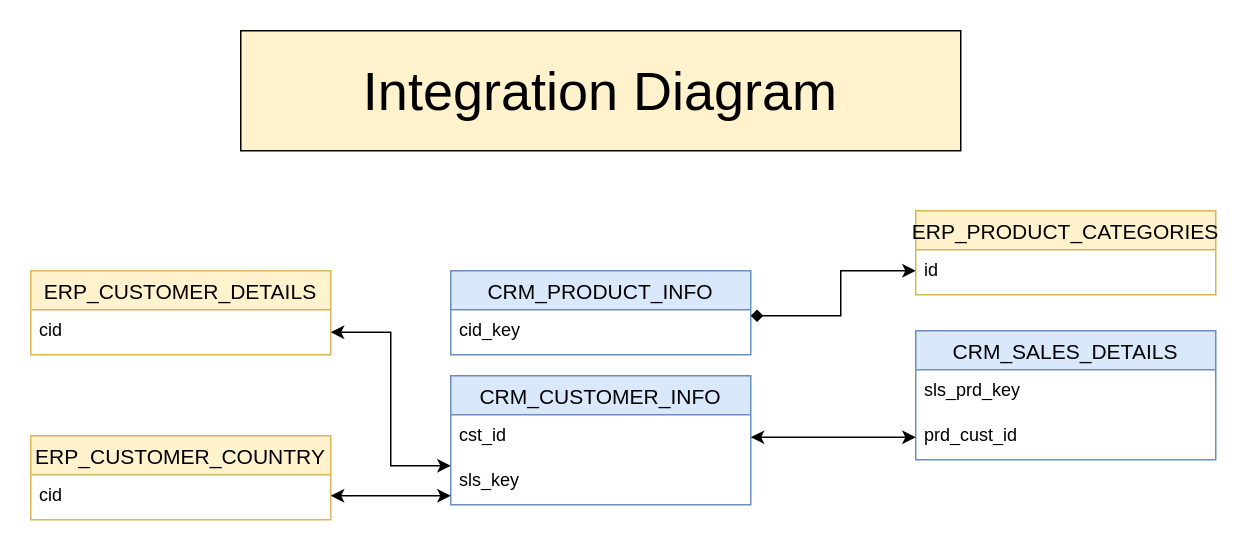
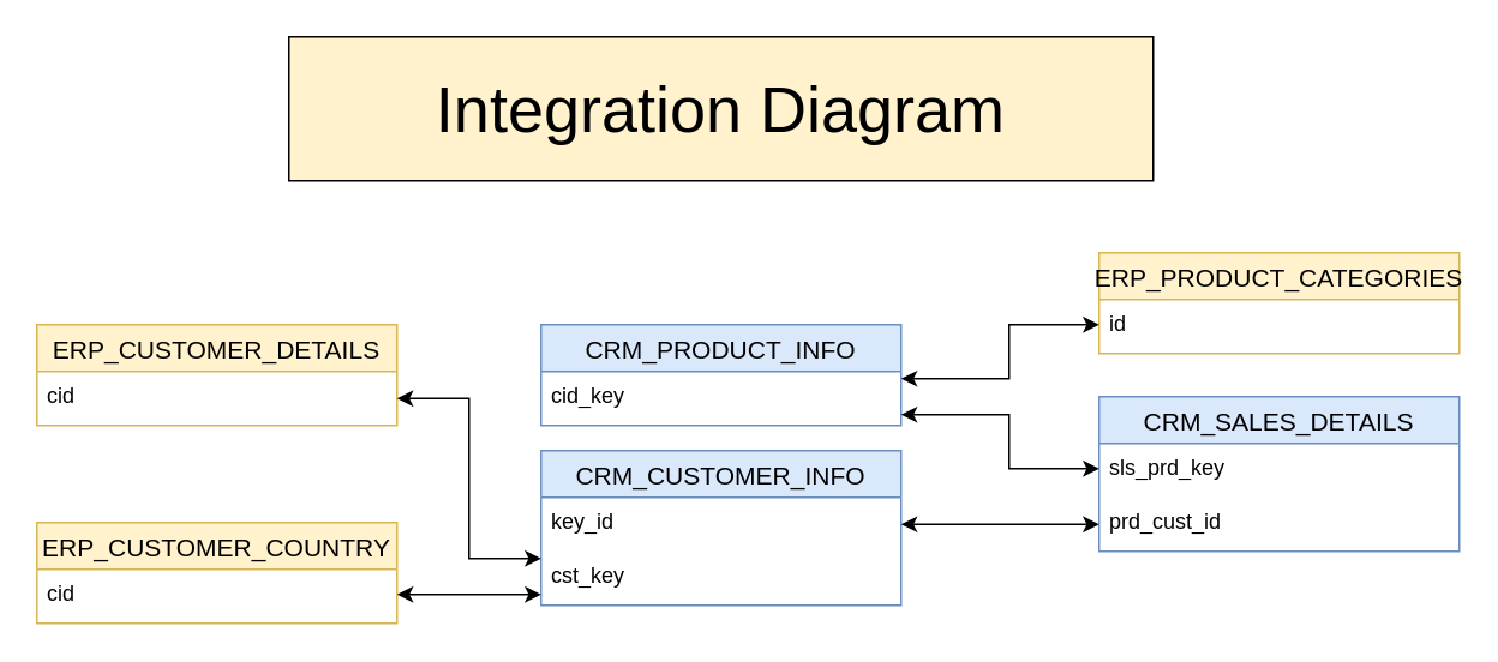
- <mxCell id="20" style="edgeStyle=orthogonalEdgeStyle;rounded=0;orthogonalLoop=1;jettySize=auto;html=1;startArrow=classic;startFill=1;endArrow=diamond;" edge="1" parent="1" source="11" target="6"><mxGeometry relative="1" as="geometry"><Array as="points"><mxPoint x="560" y="180" /><mxPoint x="560" y="210" /></Array></mxGeometry></mxCell>
+ <mxCell id="20" style="edgeStyle=orthogonalEdgeStyle;rounded=0;orthogonalLoop=1;jettySize=auto;html=1;startArrow=classic;startFill=1;" edge="1" parent="1" source="11" target="6"><mxGeometry relative="1" as="geometry"><Array as="points"><mxPoint x="560" y="180" /><mxPoint x="560" y="210" /></Array></mxGeometry></mxCell>
+ <mxCell id="17" style="edgeStyle=orthogonalEdgeStyle;rounded=0;orthogonalLoop=1;jettySize=auto;html=1;startArrow=classic;startFill=1;" edge="1" parent="1" source="6" target="8"><mxGeometry relative="1" as="geometry"><Array as="points"><mxPoint x="560" y="230" /><mxPoint x="560" y="260" /></Array></mxGeometry></mxCell>
- <mxCell id="3" value="cst_id" style="text;strokeColor=none;fillColor=none;spacingLeft=4;spacingRight=4;overflow=hidden;rotatable=0;points=[[0,0.5],[1,0.5]];portConstraint=eastwest;fontSize=12;whiteSpace=wrap;html=1;" vertex="1" parent="2"><mxGeometry y="26" width="200" height="30" as="geometry" /></mxCell>
+ <mxCell id="3" value="key_id" style="text;strokeColor=none;fillColor=none;spacingLeft=4;spacingRight=4;overflow=hidden;rotatable=0;points=[[0,0.5],[1,0.5]];portConstraint=eastwest;fontSize=12;whiteSpace=wrap;html=1;" vertex="1" parent="2"><mxGeometry y="26" width="200" height="30" as="geometry" /></mxCell>
- <mxCell id="4" value="sls_key" style="text;strokeColor=none;fillColor=none;spacingLeft=4;spacingRight=4;overflow=hidden;rotatable=0;points=[[0,0.5],[1,0.5]];portConstraint=eastwest;fontSize=12;whiteSpace=wrap;html=1;" vertex="1" parent="2"><mxGeometry y="56" width="200" height="30" as="geometry" /></mxCell>
+ <mxCell id="4" value="cst_key" style="text;strokeColor=none;fillColor=none;spacingLeft=4;spacingRight=4;overflow=hidden;rotatable=0;points=[[0,0.5],[1,0.5]];portConstraint=eastwest;fontSize=12;whiteSpace=wrap;html=1;" vertex="1" parent="2"><mxGeometry y="56" width="200" height="30" as="geometry" /></mxCell>
